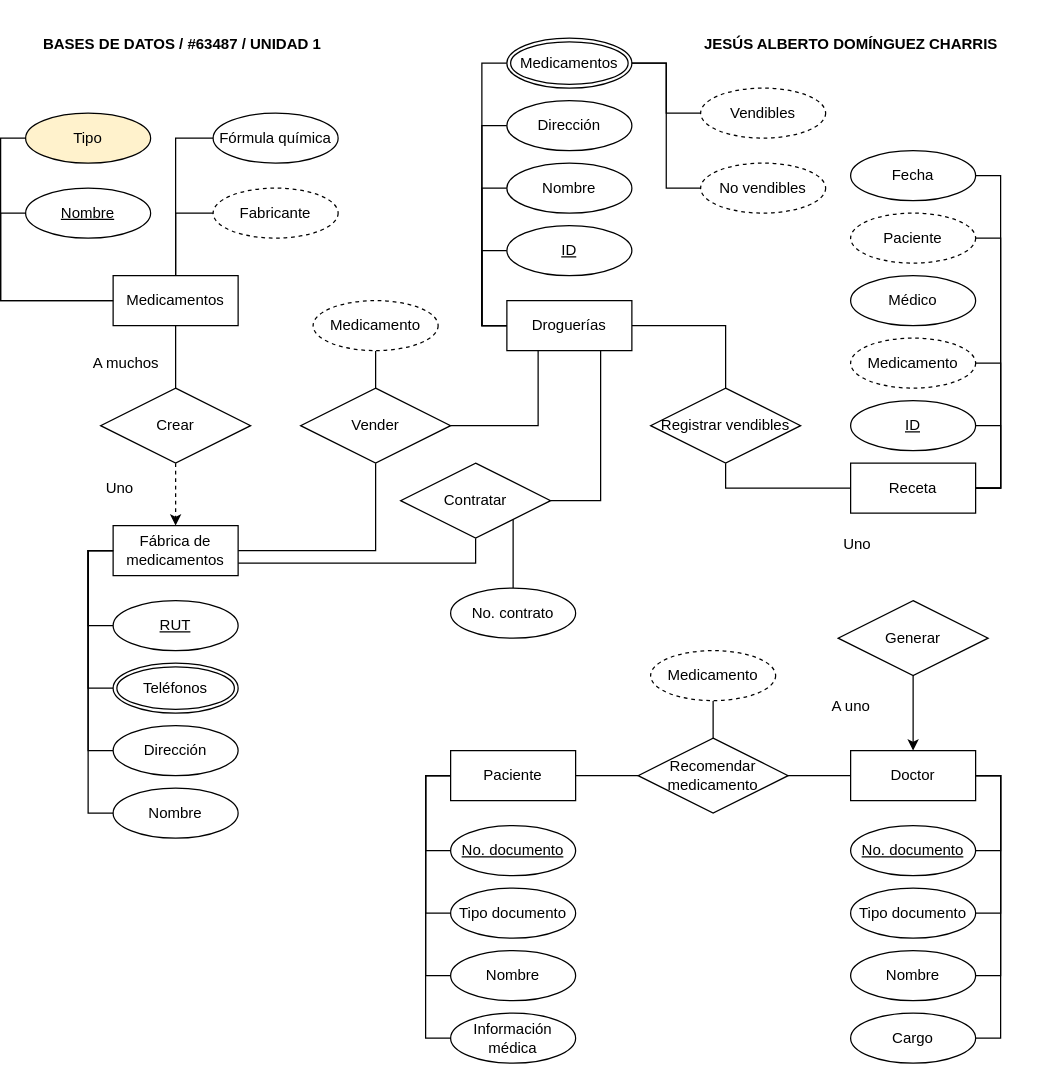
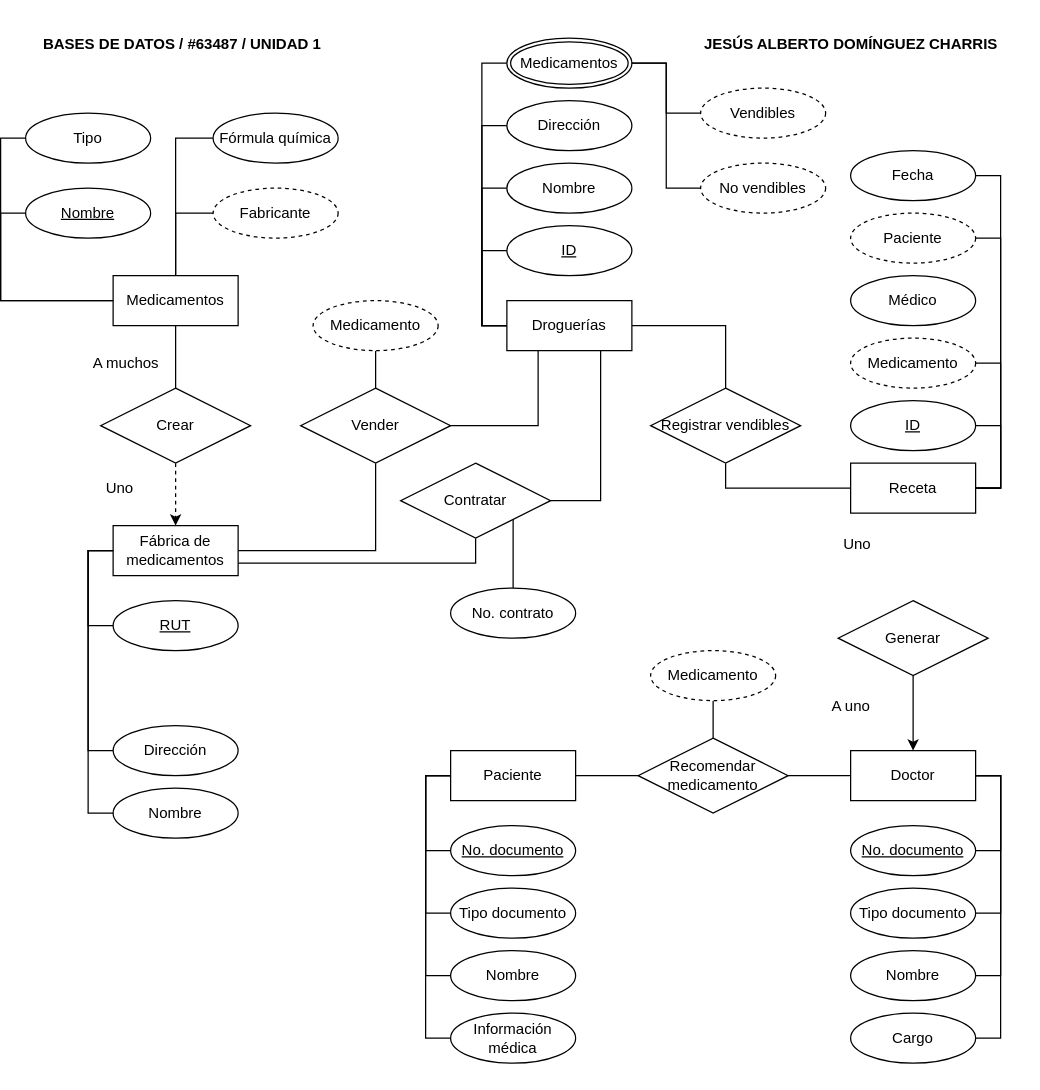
- <mxCell id="8" value="Tipo" style="ellipse;whiteSpace=wrap;html=1;align=center;fillColor=#fff2cc;" vertex="1" parent="1"><mxGeometry x="20" y="90" width="100" height="40" as="geometry" /></mxCell>
+ <mxCell id="8" value="Tipo" style="ellipse;whiteSpace=wrap;html=1;align=center;" vertex="1" parent="1"><mxGeometry x="20" y="90" width="100" height="40" as="geometry" /></mxCell>
- <mxCell id="21" style="edgeStyle=orthogonalEdgeStyle;rounded=0;orthogonalLoop=1;jettySize=auto;html=1;exitX=0;exitY=0.5;exitDx=0;exitDy=0;entryX=0;entryY=0.5;entryDx=0;entryDy=0;endArrow=none;endFill=0;" edge="1" parent="1" source="22" target="15"><mxGeometry relative="1" as="geometry" /></mxCell>
- <mxCell id="22" value="Teléfonos" style="ellipse;shape=doubleEllipse;margin=3;whiteSpace=wrap;html=1;align=center;" vertex="1" parent="1"><mxGeometry x="90" y="530" width="100" height="40" as="geometry" /></mxCell>
